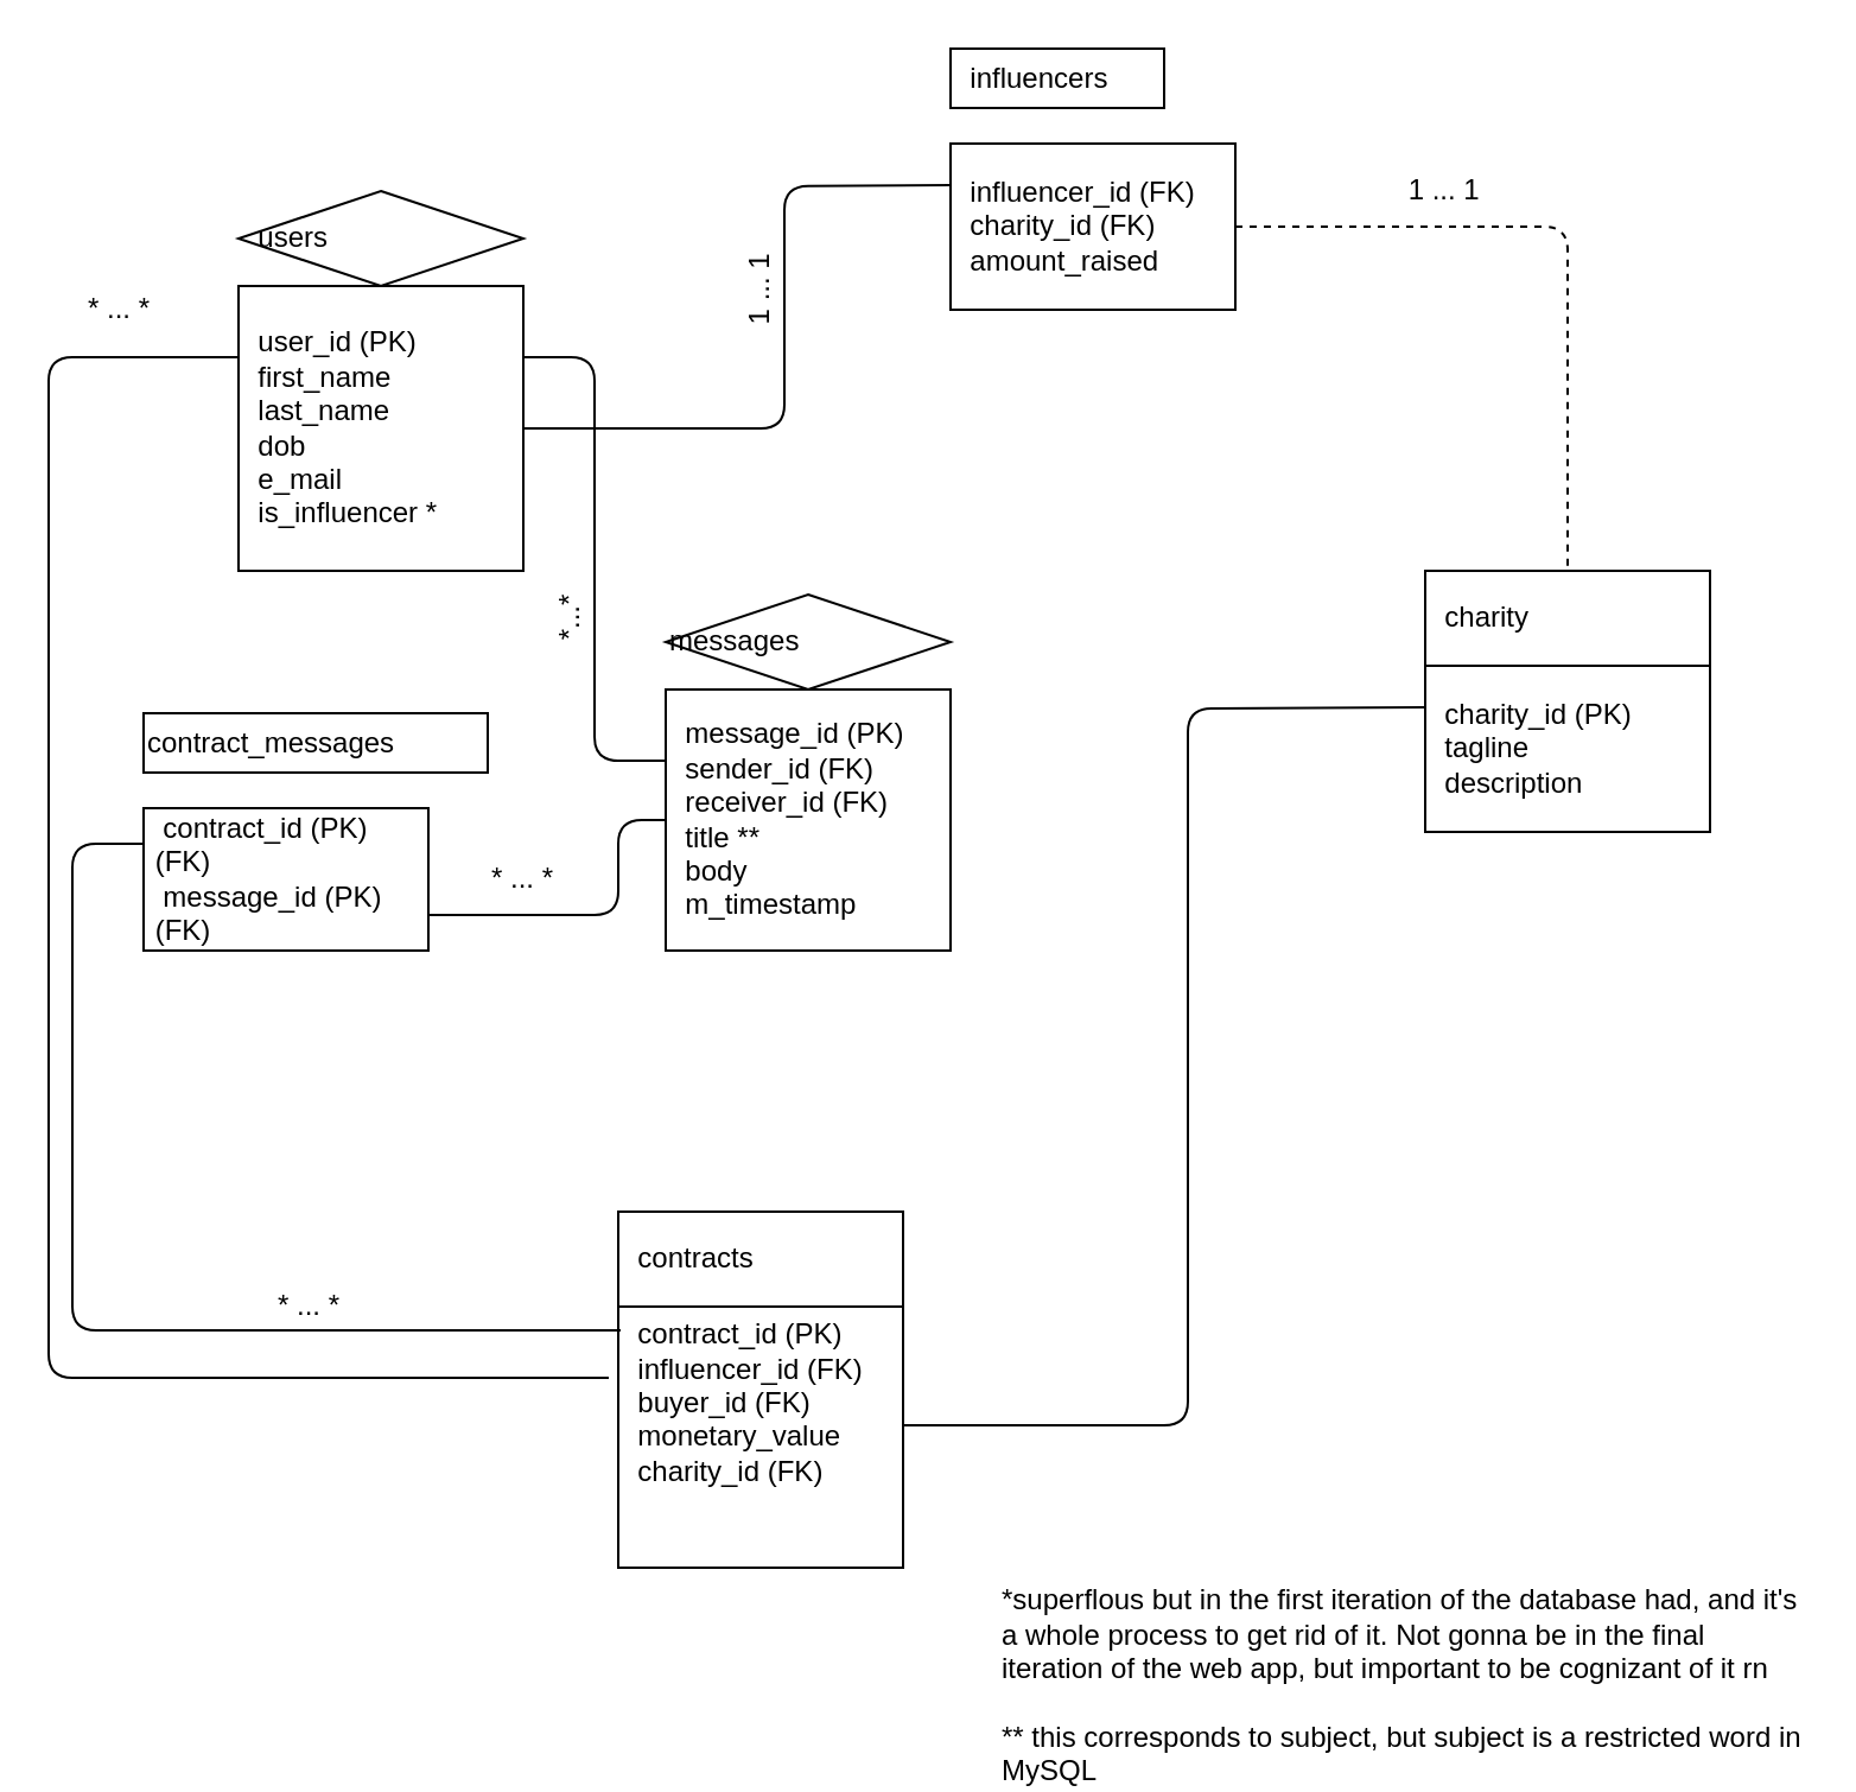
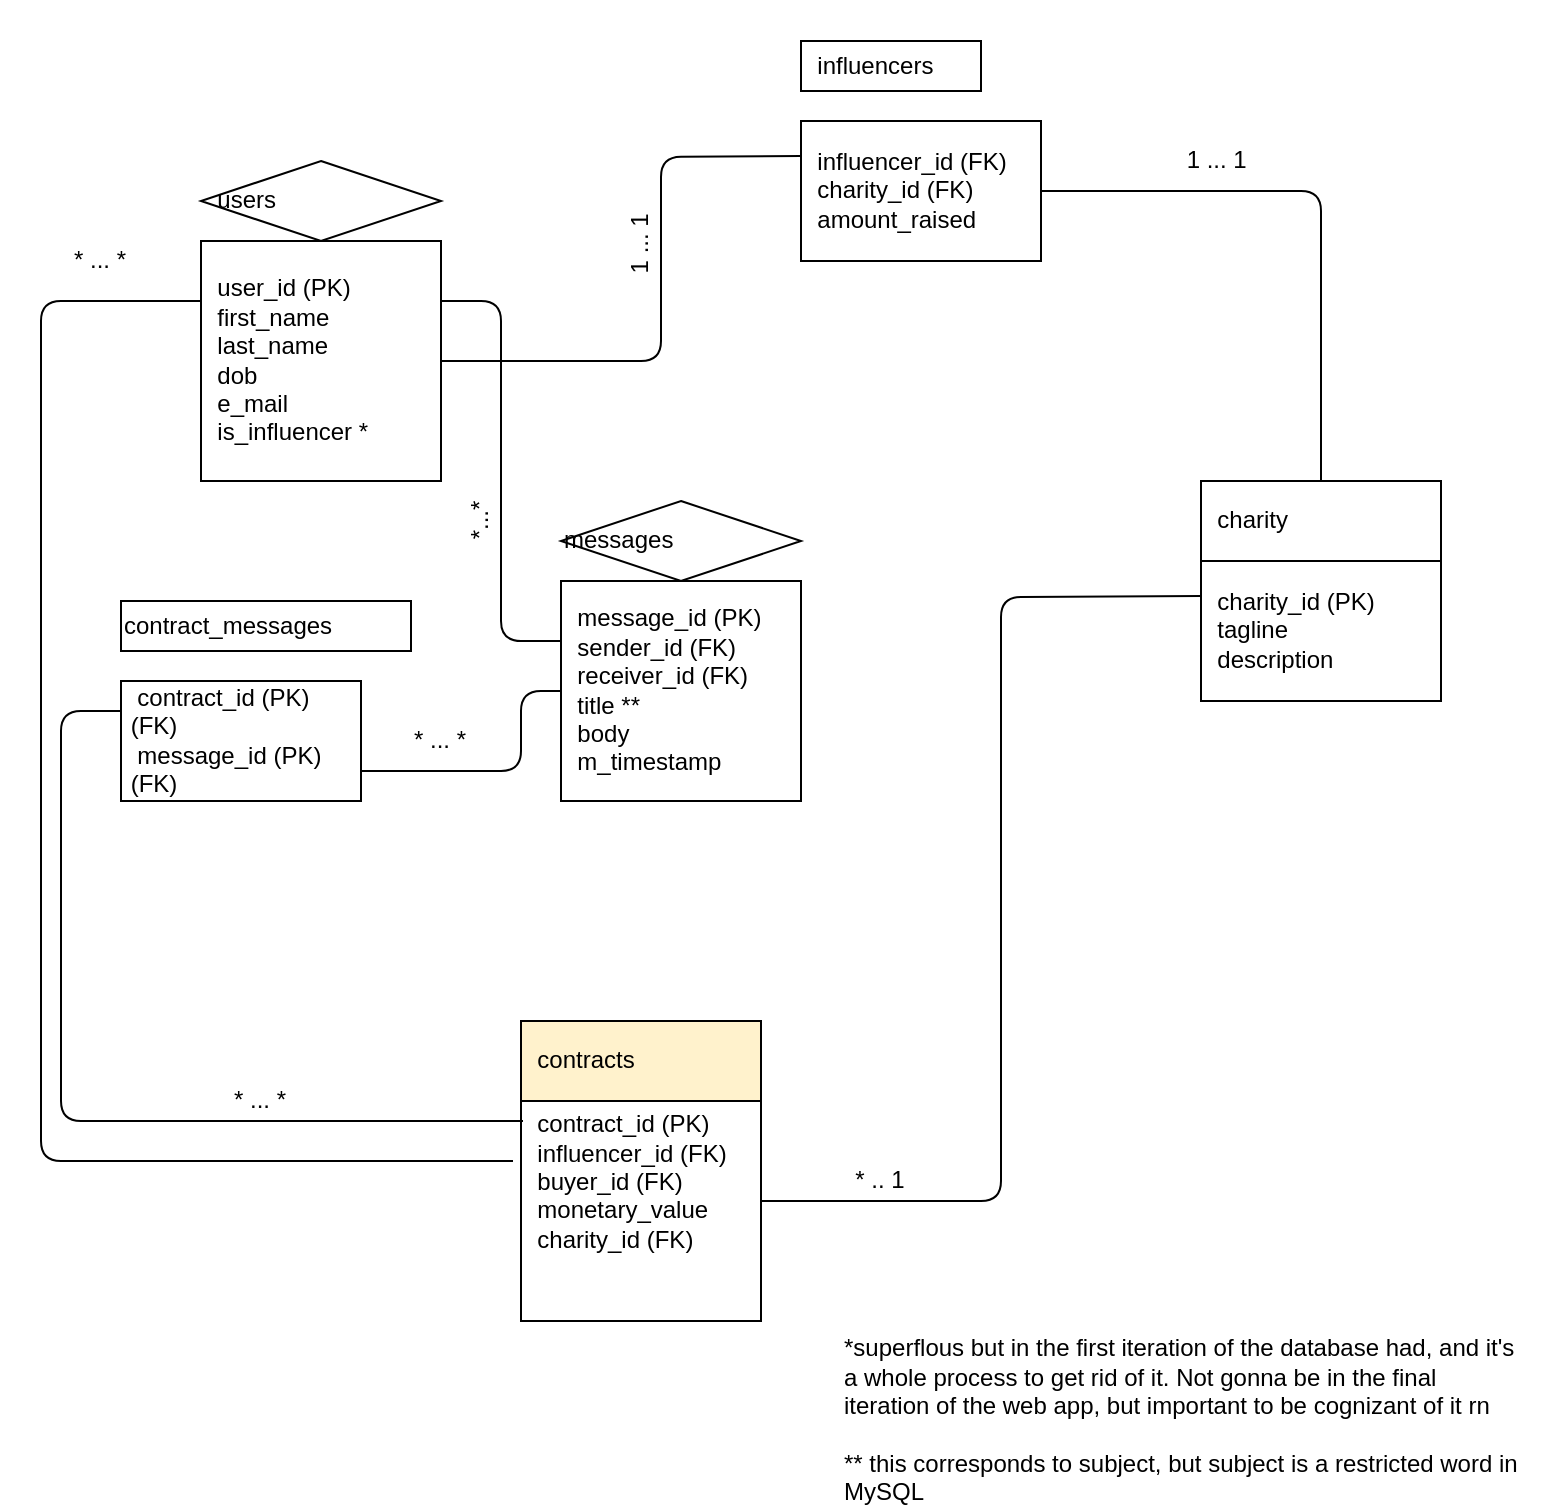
- <mxCell id="11" value="" style="endArrow=none;html=1;entryX=0.5;entryY=0;entryDx=0;entryDy=0;exitX=1;exitY=0.5;exitDx=0;exitDy=0;dashed=1;" edge="1" parent="1" source="6" target="9"><mxGeometry width="50" height="50" relative="1" as="geometry"><mxPoint x="360" y="360" as="sourcePoint" /><mxPoint x="410" y="310" as="targetPoint" /><Array as="points"><mxPoint x="660" y="95" /></Array></mxGeometry></mxCell>
+ <mxCell id="11" value="" style="endArrow=none;html=1;entryX=0.5;entryY=0;entryDx=0;entryDy=0;exitX=1;exitY=0.5;exitDx=0;exitDy=0;" edge="1" parent="1" source="6" target="9"><mxGeometry width="50" height="50" relative="1" as="geometry"><mxPoint x="360" y="360" as="sourcePoint" /><mxPoint x="410" y="310" as="targetPoint" /><Array as="points"><mxPoint x="660" y="95" /></Array></mxGeometry></mxCell>
- <mxCell id="13" value="&amp;nbsp; contracts" style="rounded=0;whiteSpace=wrap;html=1;align=left;" vertex="1" parent="1"><mxGeometry x="260" y="510" width="120" height="40" as="geometry" /></mxCell>
+ <mxCell id="13" value="&amp;nbsp; contracts" style="rounded=0;whiteSpace=wrap;html=1;align=left;fillColor=#fff2cc;" vertex="1" parent="1"><mxGeometry x="260" y="510" width="120" height="40" as="geometry" /></mxCell>
+ <mxCell id="16" value="* .. 1" style="text;html=1;strokeColor=none;fillColor=none;align=center;verticalAlign=middle;whiteSpace=wrap;rounded=0;" vertex="1" parent="1"><mxGeometry x="420" y="580" width="40" height="20" as="geometry" /></mxCell>
